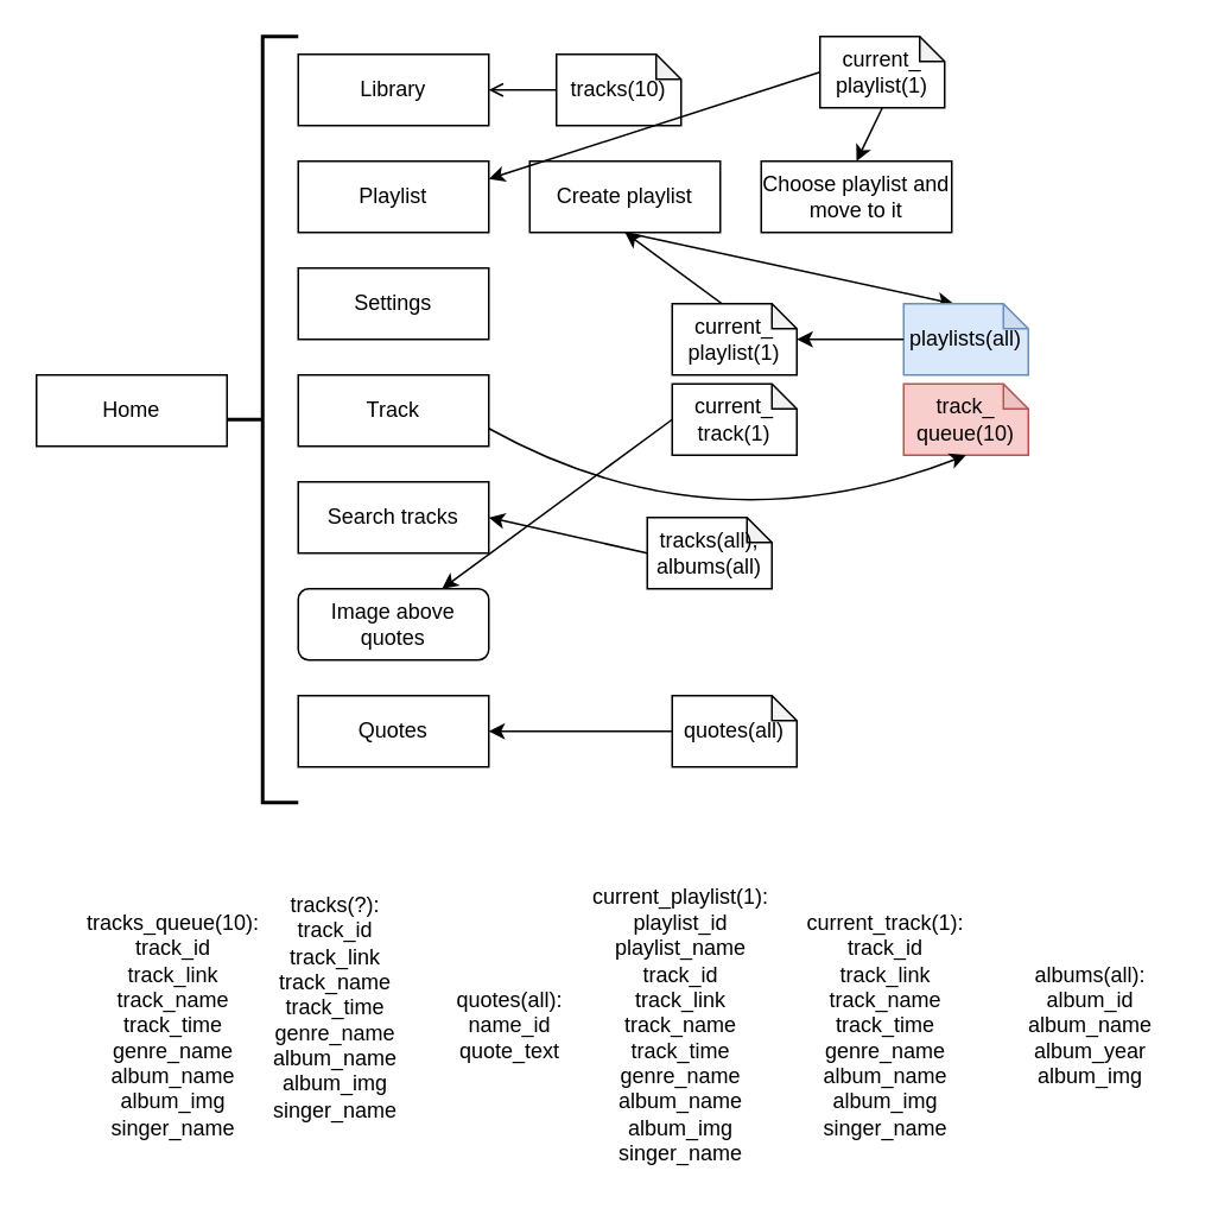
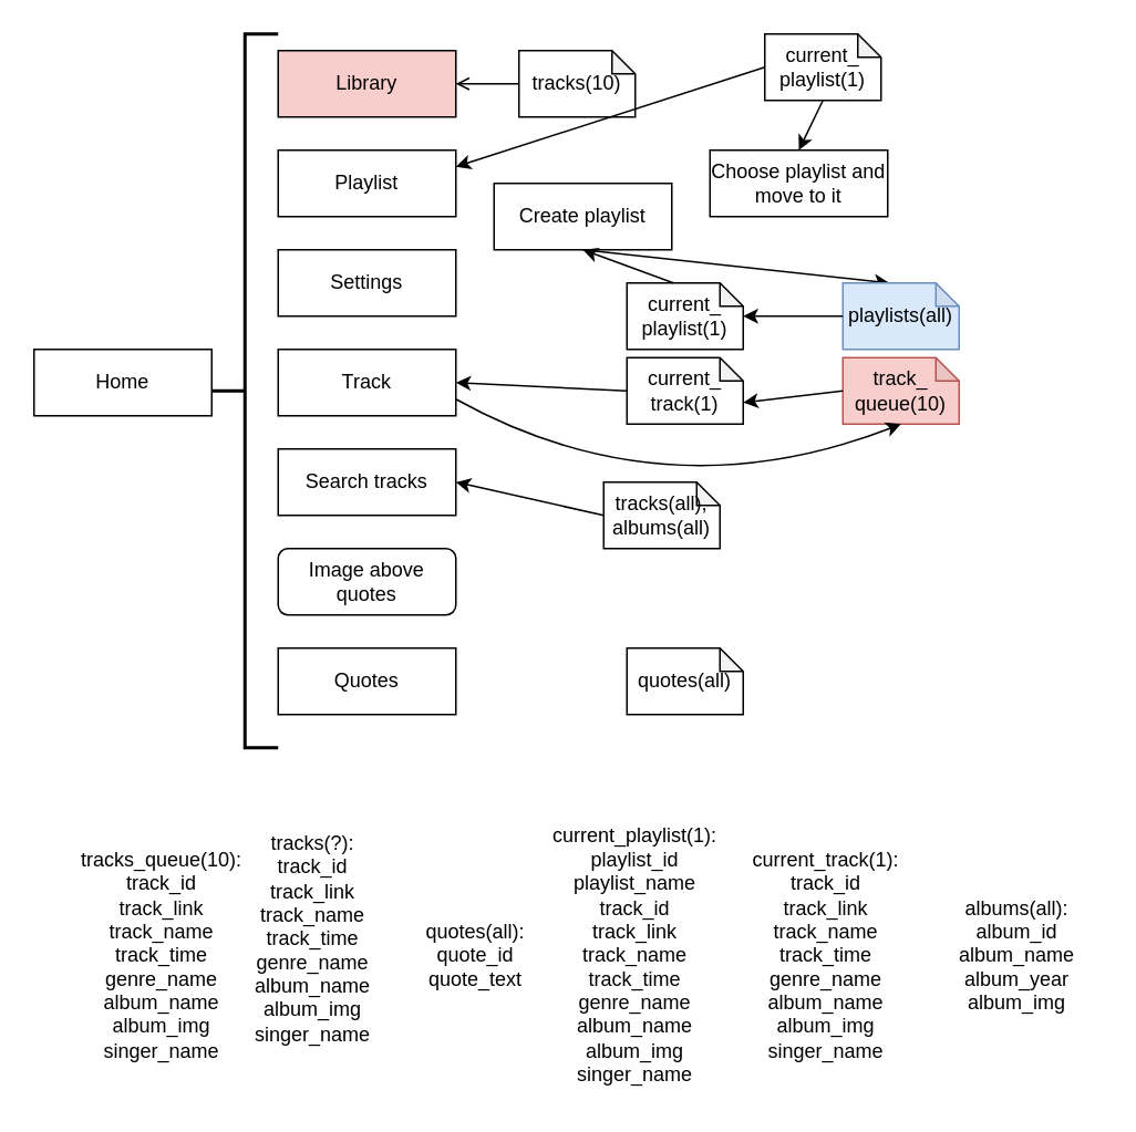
- <mxCell id="3" value="Library" style="rounded=0;whiteSpace=wrap;html=1;" parent="1" vertex="1"><mxGeometry x="167" y="30" width="107" height="40" as="geometry" /></mxCell>
+ <mxCell id="3" value="Library" style="rounded=0;whiteSpace=wrap;html=1;fillColor=#f8cecc;" parent="1" vertex="1"><mxGeometry x="167" y="30" width="107" height="40" as="geometry" /></mxCell>
- <mxCell id="6" value="Create playlist" style="rounded=0;whiteSpace=wrap;html=1;" parent="1" vertex="1"><mxGeometry x="297" y="90" width="107" height="40" as="geometry" /></mxCell>
+ <mxCell id="6" value="Create playlist" style="rounded=0;whiteSpace=wrap;html=1;" parent="1" vertex="1"><mxGeometry x="297" y="110" width="107" height="40" as="geometry" /></mxCell>
+ <mxCell id="31" value="" style="endArrow=classic;html=1;exitX=0;exitY=0.5;exitDx=0;exitDy=0;exitPerimeter=0;entryX=0;entryY=0;entryDx=70;entryDy=27;entryPerimeter=0;" edge="1" parent="1" source="30" target="28"><mxGeometry width="50" height="50" relative="1" as="geometry"><mxPoint x="387" y="245" as="sourcePoint" /><mxPoint x="460" y="235" as="targetPoint" /></mxGeometry></mxCell>
- <mxCell id="29" value="" style="endArrow=classic;html=1;exitX=0;exitY=0.5;exitDx=0;exitDy=0;exitPerimeter=0;" edge="1" parent="1" source="28" target="12"><mxGeometry width="50" height="50" relative="1" as="geometry"><mxPoint x="517" y="200" as="sourcePoint" /><mxPoint x="457" y="200" as="targetPoint" /></mxGeometry></mxCell>
+ <mxCell id="29" value="" style="endArrow=classic;html=1;exitX=0;exitY=0.5;exitDx=0;exitDy=0;exitPerimeter=0;entryX=1;entryY=0.5;entryDx=0;entryDy=0;" edge="1" parent="1" source="28" target="9"><mxGeometry width="50" height="50" relative="1" as="geometry"><mxPoint x="517" y="200" as="sourcePoint" /><mxPoint x="457" y="200" as="targetPoint" /></mxGeometry></mxCell>
- <mxCell id="35" value="" style="endArrow=classic;html=1;exitX=0;exitY=0.5;exitDx=0;exitDy=0;exitPerimeter=0;entryX=1;entryY=0.5;entryDx=0;entryDy=0;" edge="1" parent="1" source="34" target="11"><mxGeometry width="50" height="50" relative="1" as="geometry"><mxPoint x="387" y="245" as="sourcePoint" /><mxPoint x="284" y="240" as="targetPoint" /></mxGeometry></mxCell>
- <mxCell id="33" value="quotes(all):&lt;br&gt;name_id&lt;br&gt;quote_text" style="text;html=1;strokeColor=none;fillColor=none;align=center;verticalAlign=middle;whiteSpace=wrap;rounded=0;" vertex="1" parent="1"><mxGeometry x="237.5" y="490" width="96" height="170" as="geometry" /></mxCell>
+ <mxCell id="33" value="quotes(all):&lt;br&gt;quote_id&lt;br&gt;quote_text" style="text;html=1;strokeColor=none;fillColor=none;align=center;verticalAlign=middle;whiteSpace=wrap;rounded=0;" vertex="1" parent="1"><mxGeometry x="237.5" y="490" width="96" height="170" as="geometry" /></mxCell>
